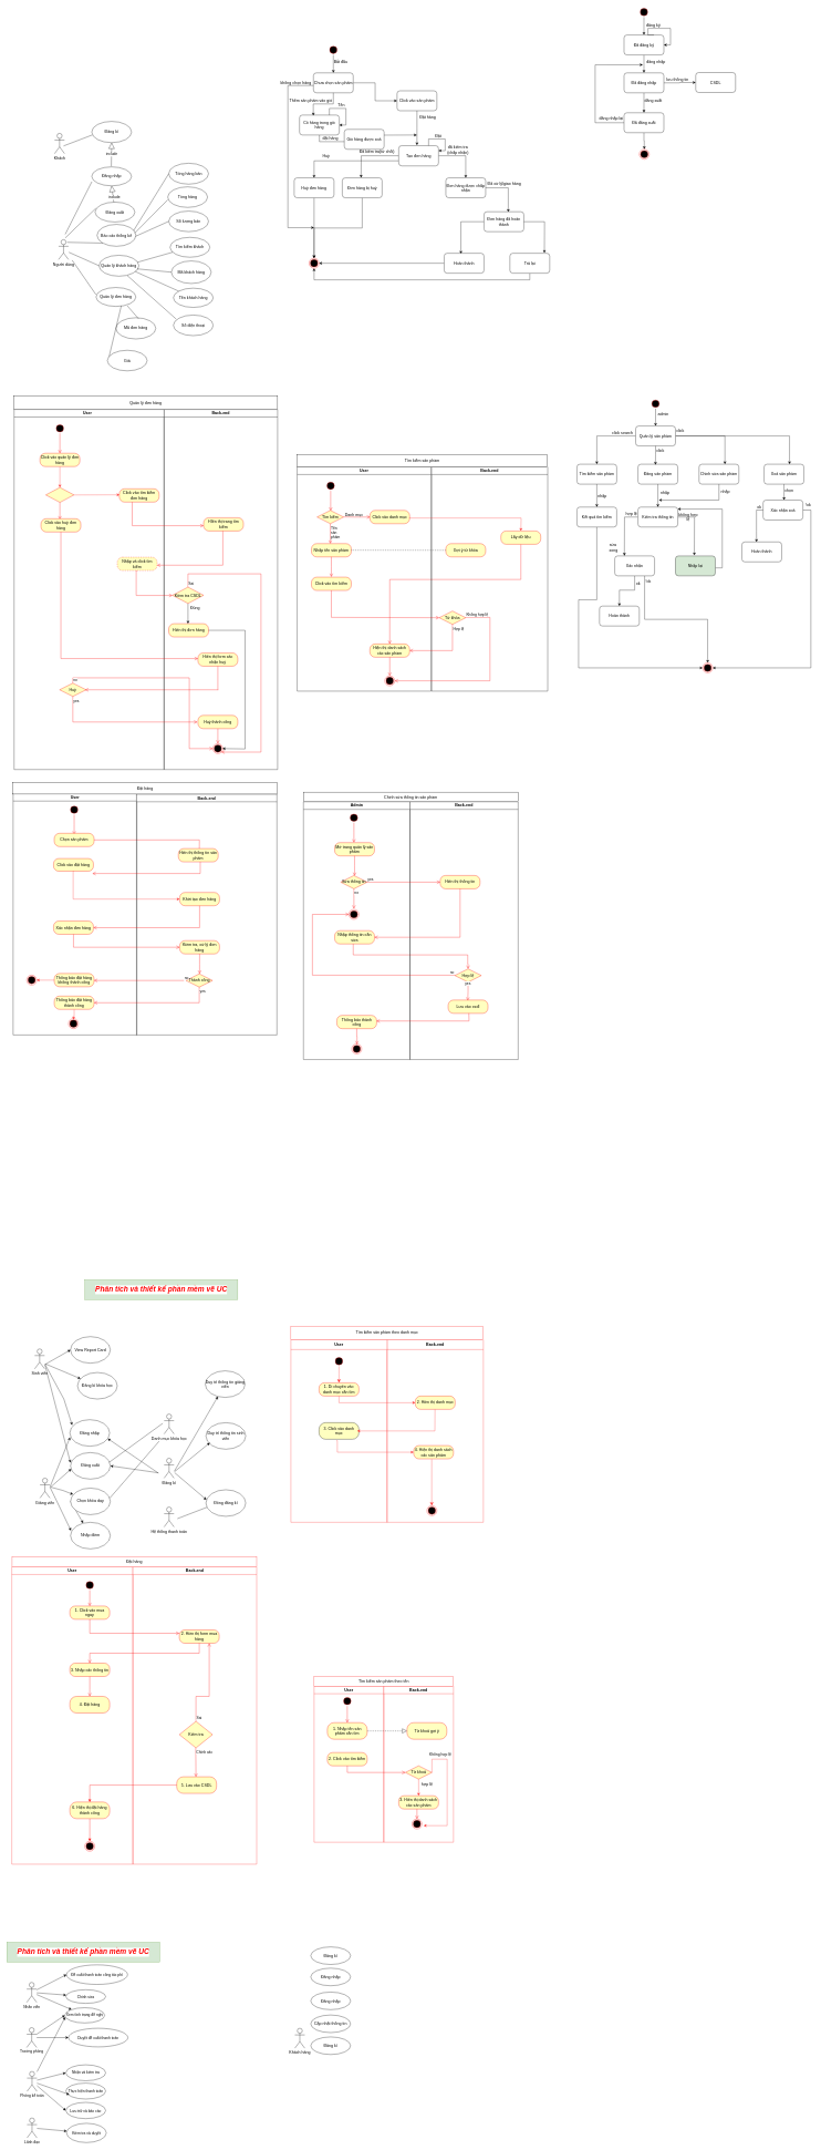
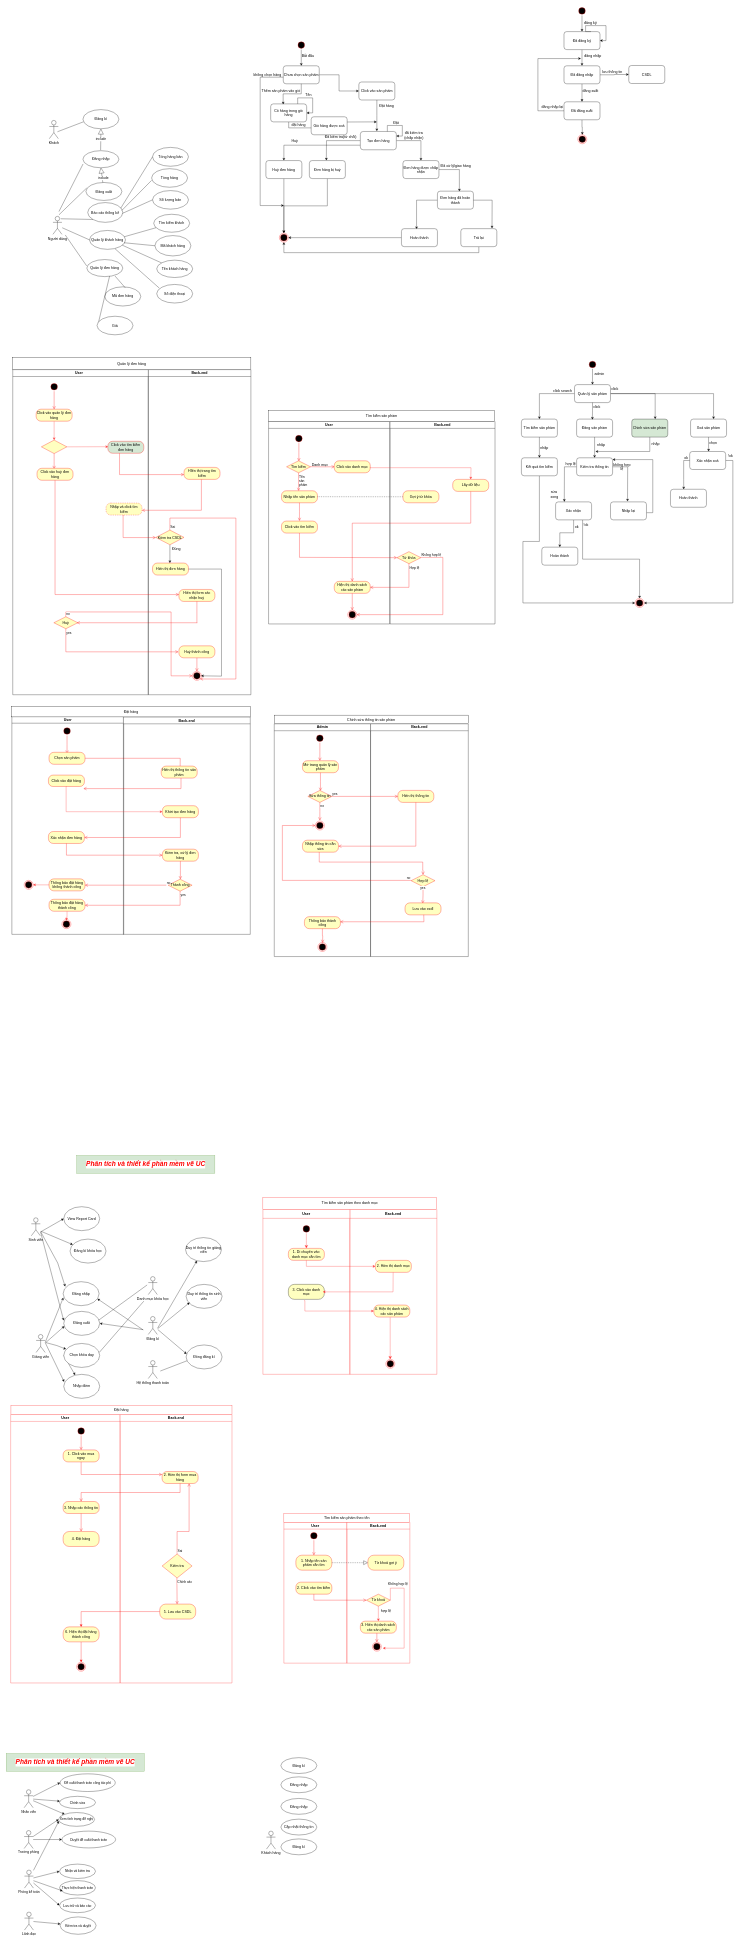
- <mxCell id="272" value="Chỉnh sửa sản phẩm" style="rounded=1;whiteSpace=wrap;html=1;" parent="1" vertex="1"><mxGeometry x="2106" y="1396" width="120" height="60" as="geometry" /></mxCell>
+ <mxCell id="272" value="Chỉnh sửa sản phẩm" style="rounded=1;whiteSpace=wrap;html=1;fillColor=#d5e8d4;" parent="1" vertex="1"><mxGeometry x="2106" y="1396" width="120" height="60" as="geometry" /></mxCell>
- <mxCell id="22" value="Click vào tìm kiếm đơn hàng" style="rounded=1;whiteSpace=wrap;html=1;arcSize=40;fontColor=#000000;fillColor=#ffffc0;strokeColor=#ff0000;" parent="9" vertex="1"><mxGeometry x="317" y="239" width="120" height="40" as="geometry" /></mxCell>
+ <mxCell id="22" value="Click vào tìm kiếm đơn hàng" style="rounded=1;whiteSpace=wrap;html=1;arcSize=40;fontColor=#000000;fillColor=#d5e8d4;strokeColor=#ff0000;" parent="9" vertex="1"><mxGeometry x="317" y="239" width="120" height="40" as="geometry" /></mxCell>
- <mxCell id="286" value="Nhập lại" style="rounded=1;whiteSpace=wrap;html=1;fillColor=#d5e8d4;" parent="1" vertex="1"><mxGeometry x="2035" y="1672" width="120" height="60" as="geometry" /></mxCell>
+ <mxCell id="286" value="Nhập lại" style="rounded=1;whiteSpace=wrap;html=1;" parent="1" vertex="1"><mxGeometry x="2035" y="1672" width="120" height="60" as="geometry" /></mxCell>
